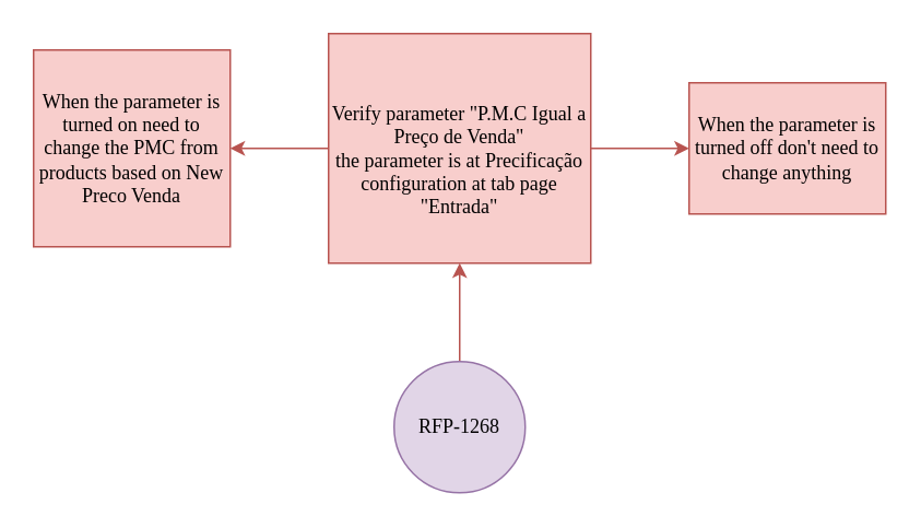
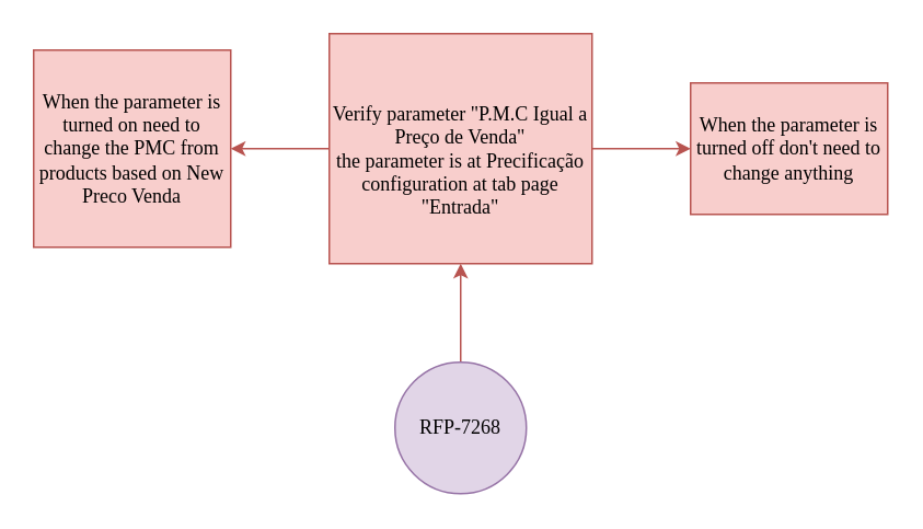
- <mxCell id="3" value="RFP-1268" style="ellipse;whiteSpace=wrap;html=1;aspect=fixed;fillColor=#e1d5e7;strokeColor=#9673a6;fontFamily=Lucida Console;" vertex="1" parent="1"><mxGeometry x="240" y="220" width="80" height="80" as="geometry" /></mxCell>
+ <mxCell id="3" value="RFP-7268" style="ellipse;whiteSpace=wrap;html=1;aspect=fixed;fillColor=#e1d5e7;strokeColor=#9673a6;fontFamily=Lucida Console;" vertex="1" parent="1"><mxGeometry x="240" y="220" width="80" height="80" as="geometry" /></mxCell>
